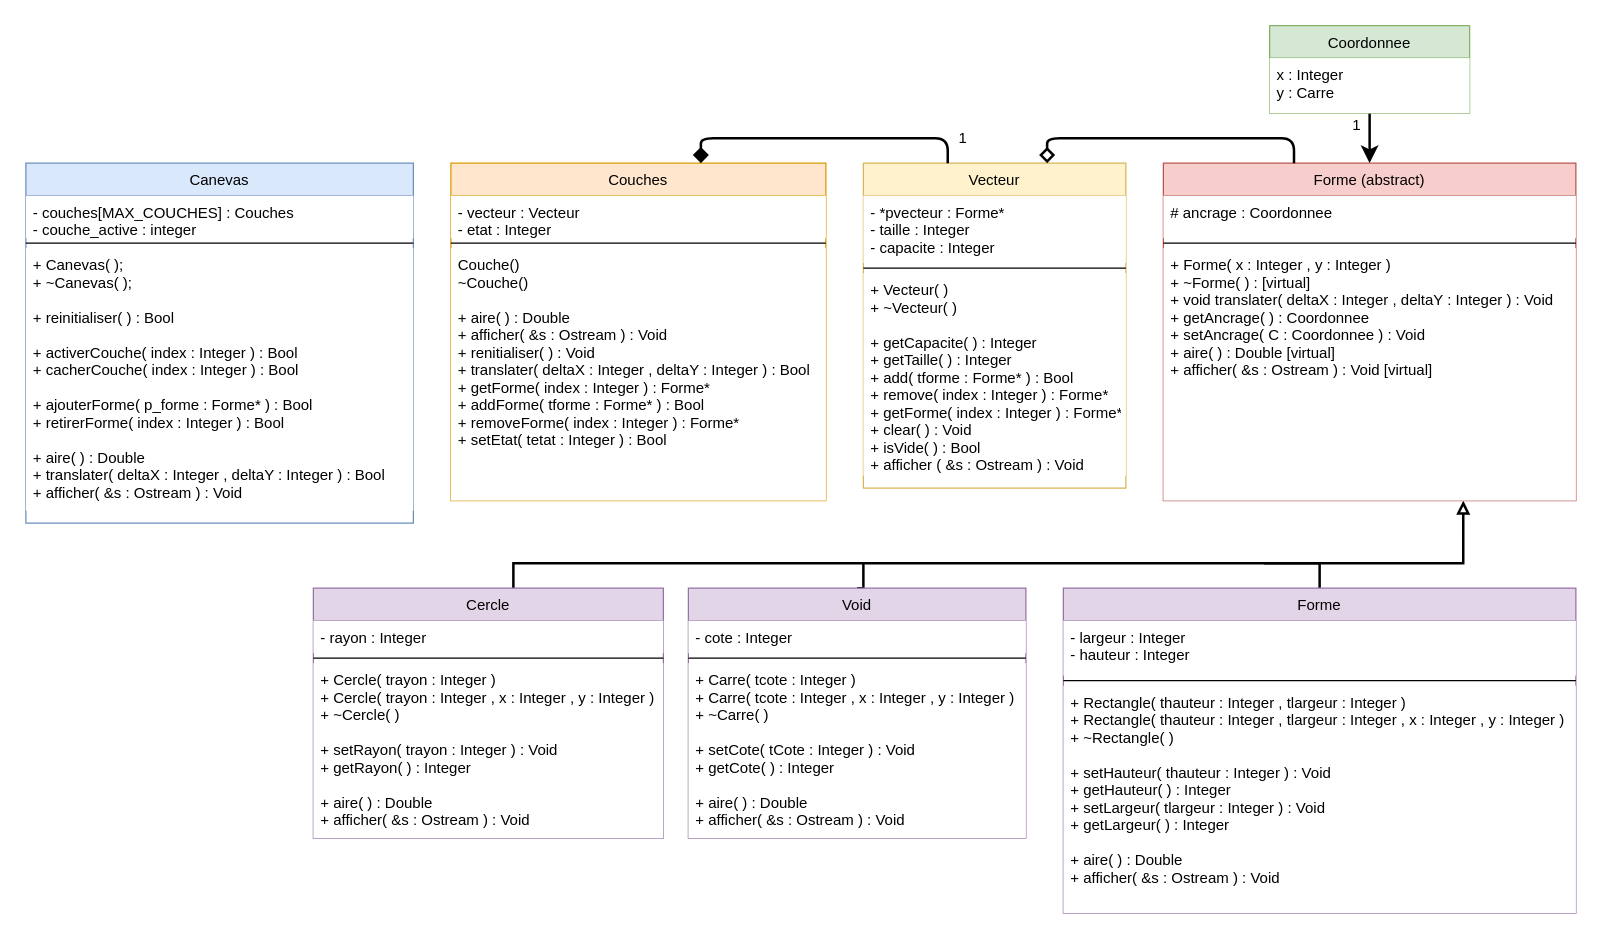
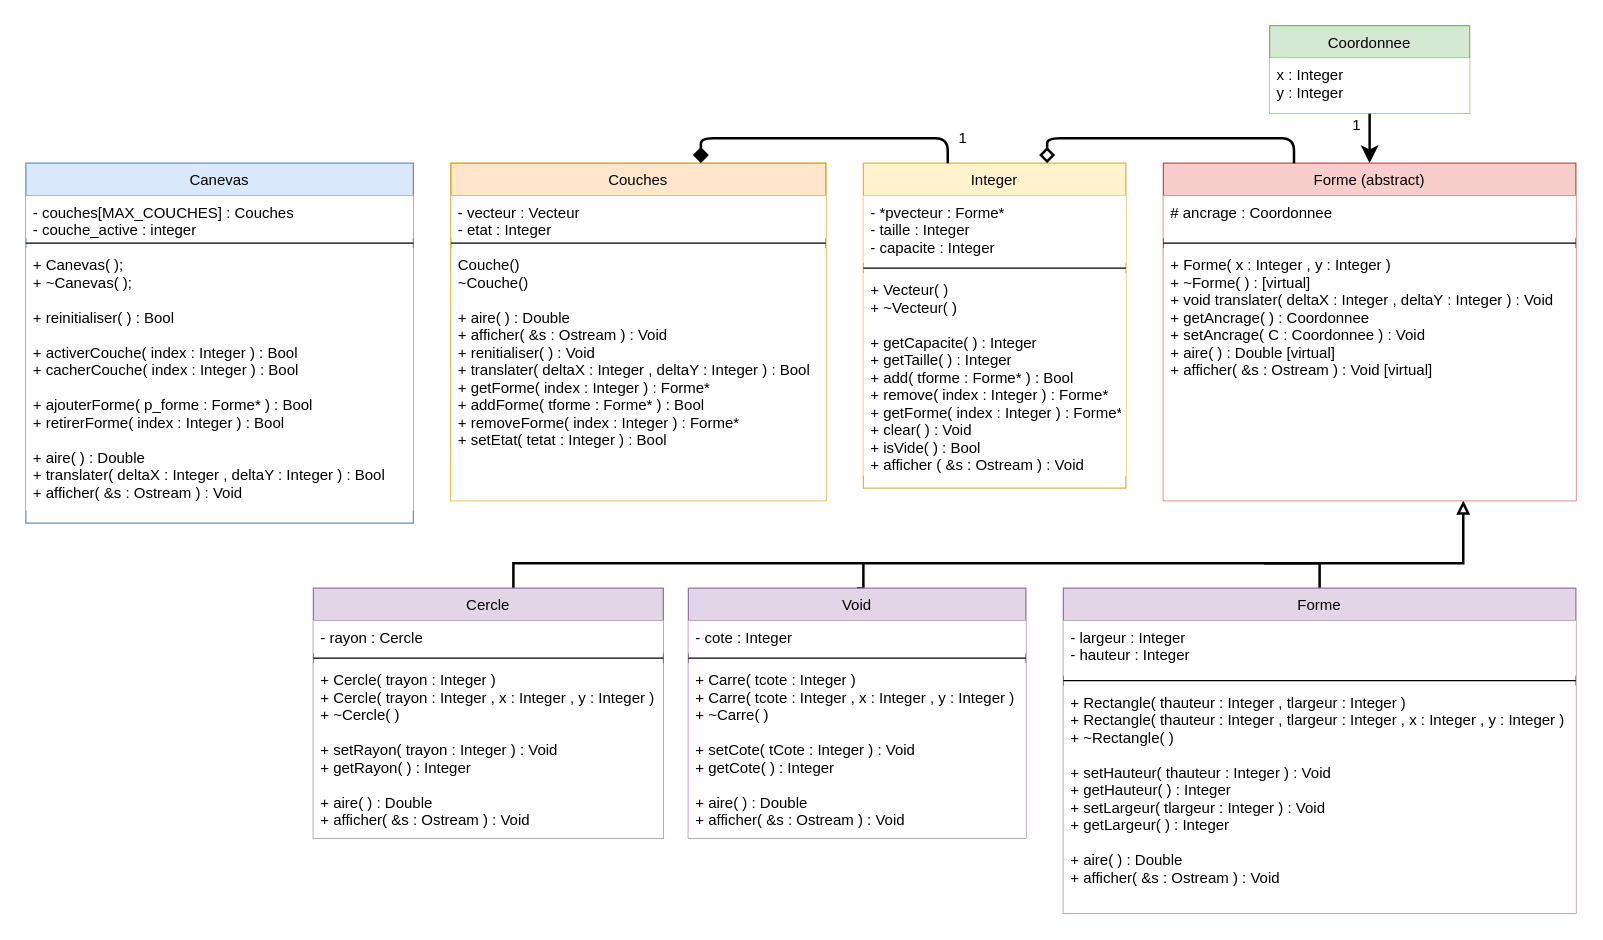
- <mxCell id="35" value="x : Integer&#10;y : Carre" style="text;align=left;verticalAlign=top;spacingLeft=4;spacingRight=4;overflow=hidden;rotatable=0;points=[[0,0.5],[1,0.5]];portConstraint=eastwest;fillColor=default;" parent="34" vertex="1"><mxGeometry y="26" width="160" height="44" as="geometry" /></mxCell>
+ <mxCell id="35" value="x : Integer&#10;y : Integer" style="text;align=left;verticalAlign=top;spacingLeft=4;spacingRight=4;overflow=hidden;rotatable=0;points=[[0,0.5],[1,0.5]];portConstraint=eastwest;fillColor=default;" parent="34" vertex="1"><mxGeometry y="26" width="160" height="44" as="geometry" /></mxCell>
- <mxCell id="11" value="Vecteur" style="swimlane;fontStyle=0;align=center;verticalAlign=top;childLayout=stackLayout;horizontal=1;startSize=26;horizontalStack=0;resizeParent=1;resizeLast=0;collapsible=1;marginBottom=0;rounded=0;shadow=0;strokeWidth=1;fillStyle=solid;fillColor=#fff2cc;strokeColor=#d6b656;" parent="1" vertex="1"><mxGeometry x="690" y="130" width="210" height="260" as="geometry"><mxRectangle x="550" y="140" width="160" height="26" as="alternateBounds" /></mxGeometry></mxCell>
+ <mxCell id="11" value="Integer" style="swimlane;fontStyle=0;align=center;verticalAlign=top;childLayout=stackLayout;horizontal=1;startSize=26;horizontalStack=0;resizeParent=1;resizeLast=0;collapsible=1;marginBottom=0;rounded=0;shadow=0;strokeWidth=1;fillStyle=solid;fillColor=#fff2cc;strokeColor=#d6b656;" parent="1" vertex="1"><mxGeometry x="690" y="130" width="210" height="260" as="geometry"><mxRectangle x="550" y="140" width="160" height="26" as="alternateBounds" /></mxGeometry></mxCell>
- <mxCell id="22" value="- rayon : Integer" style="text;align=left;verticalAlign=top;spacingLeft=4;spacingRight=4;overflow=hidden;rotatable=0;points=[[0,0.5],[1,0.5]];portConstraint=eastwest;fillColor=default;" parent="21" vertex="1"><mxGeometry y="26" width="280" height="26" as="geometry" /></mxCell>
+ <mxCell id="22" value="- rayon : Cercle" style="text;align=left;verticalAlign=top;spacingLeft=4;spacingRight=4;overflow=hidden;rotatable=0;points=[[0,0.5],[1,0.5]];portConstraint=eastwest;fillColor=default;" parent="21" vertex="1"><mxGeometry y="26" width="280" height="26" as="geometry" /></mxCell>
